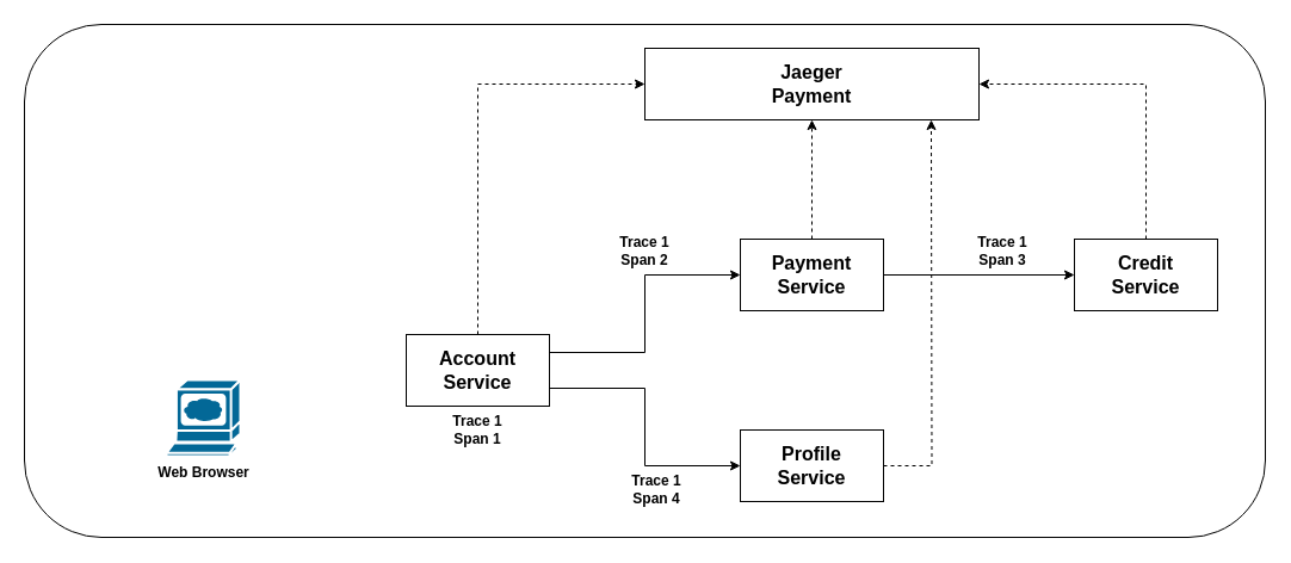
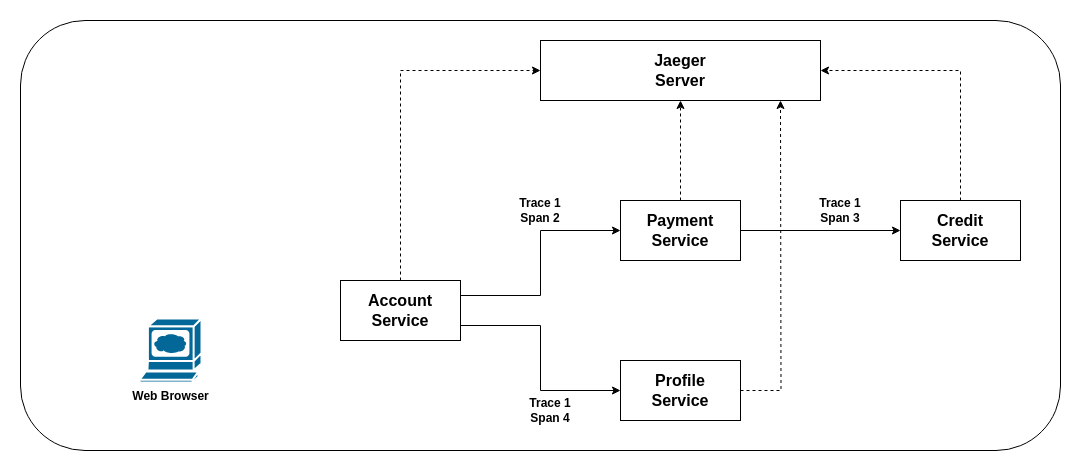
- <mxCell id="14" value="&lt;span style=&quot;font-size: 16px&quot;&gt;&lt;b&gt;Jaeger&lt;br&gt;&lt;/b&gt;&lt;/span&gt;&lt;b&gt;&lt;font style=&quot;font-size: 16px&quot;&gt;Payment&lt;/font&gt;&lt;/b&gt;&lt;br&gt;" style="rounded=0;whiteSpace=wrap;html=1;" vertex="1" parent="1"><mxGeometry x="540" width="280" height="60" as="geometry" y="40" /></mxCell>
+ <mxCell id="14" value="&lt;span style=&quot;font-size: 16px&quot;&gt;&lt;b&gt;Jaeger&lt;br&gt;&lt;/b&gt;&lt;/span&gt;&lt;b&gt;&lt;font style=&quot;font-size: 16px&quot;&gt;Server&lt;/font&gt;&lt;/b&gt;&lt;br&gt;" style="rounded=0;whiteSpace=wrap;html=1;" vertex="1" parent="1"><mxGeometry x="540" width="280" height="60" as="geometry" y="40" /></mxCell>
- <mxCell id="15" value="&lt;b&gt;Trace 1&lt;br&gt;Span 1&lt;/b&gt;&lt;br&gt;" style="text;html=1;strokeColor=none;fillColor=none;align=center;verticalAlign=middle;whiteSpace=wrap;rounded=0;" vertex="1" parent="1"><mxGeometry x="370" y="350" width="60" height="20" as="geometry" /></mxCell>
